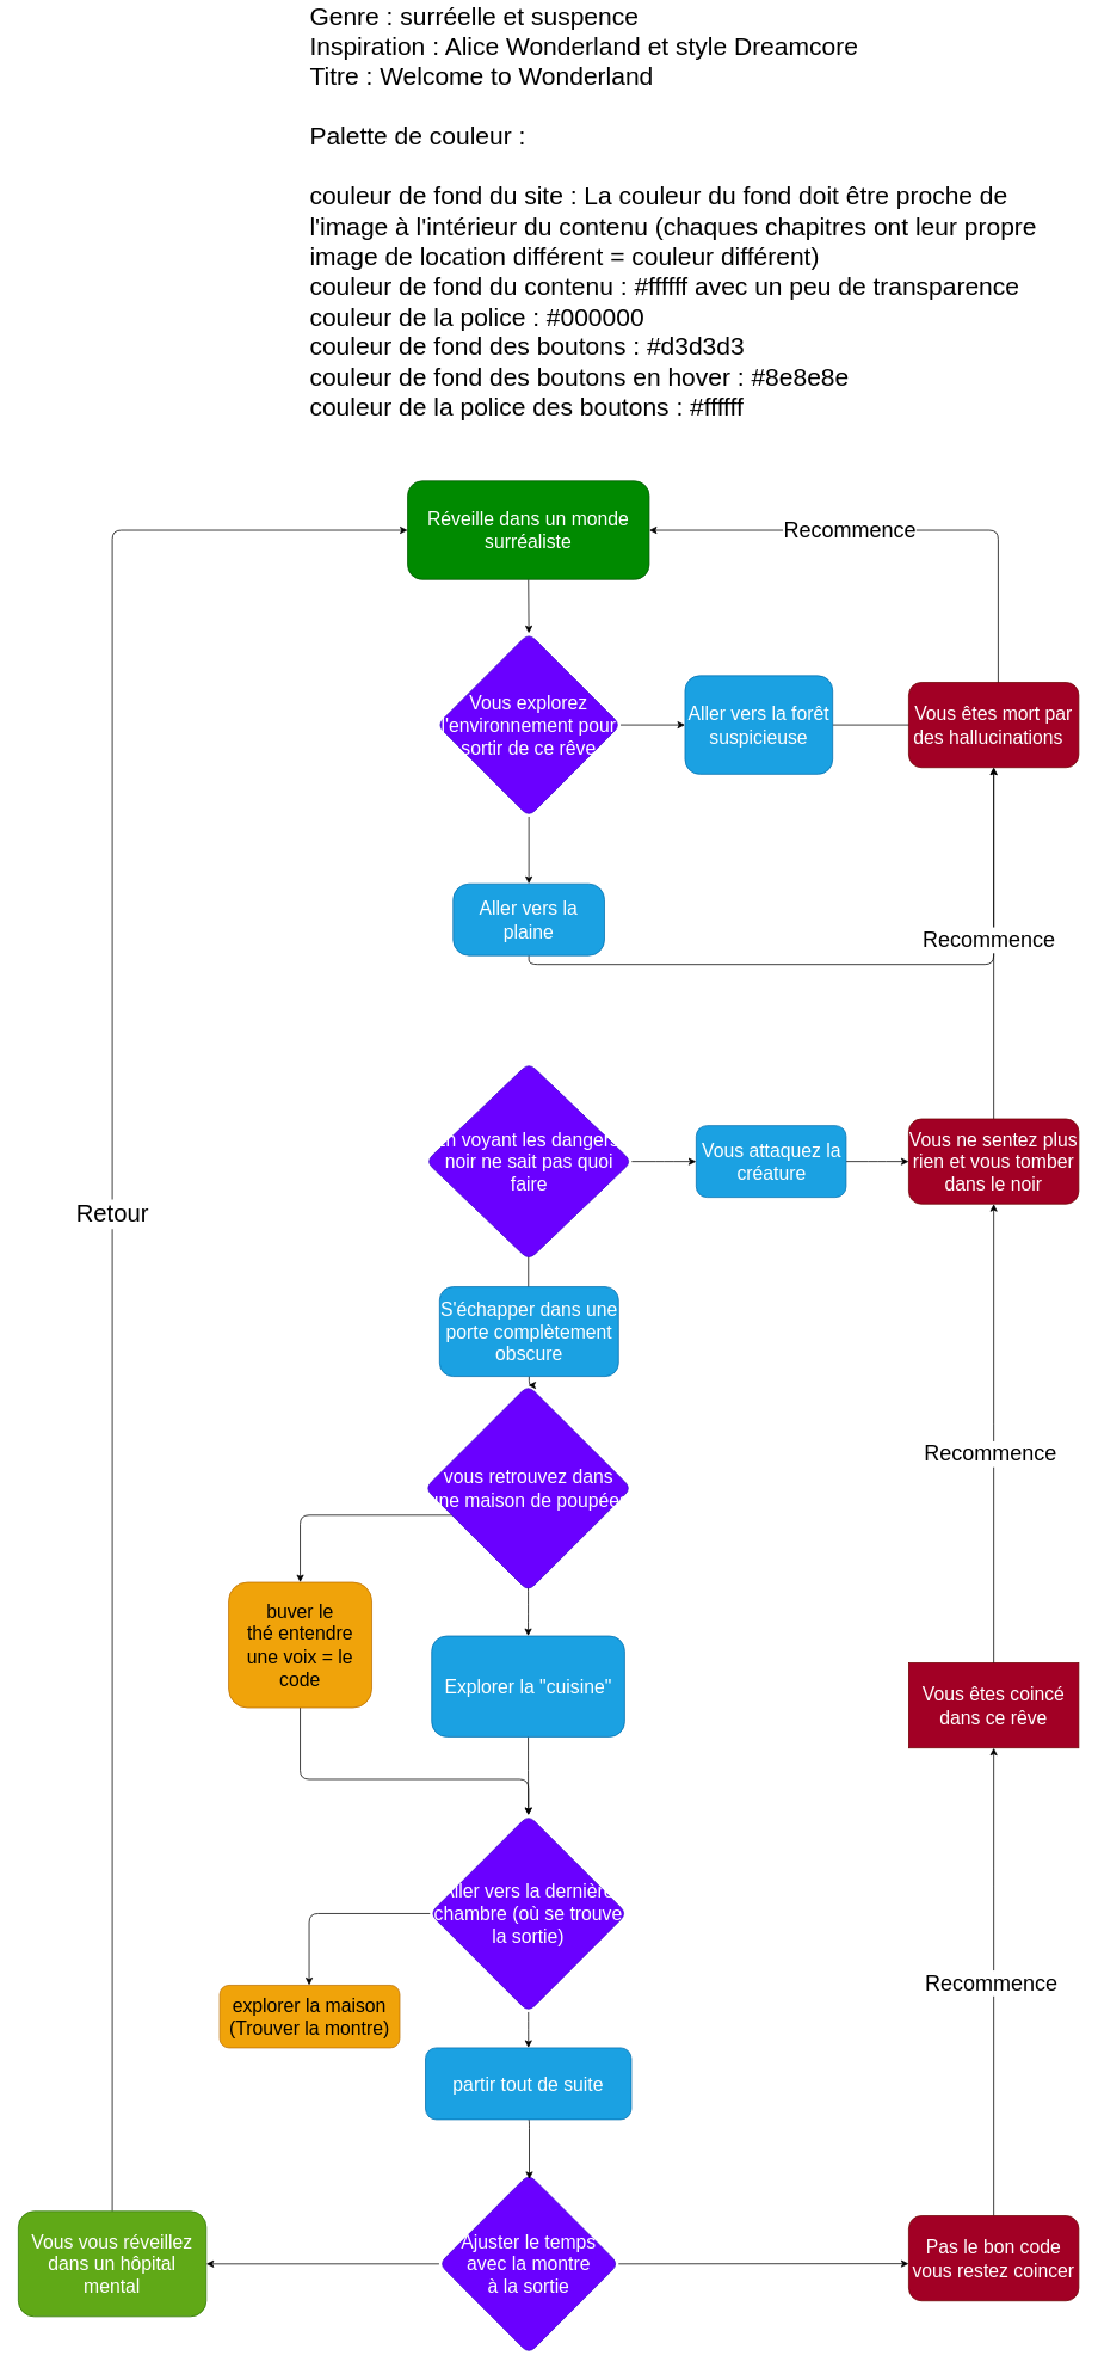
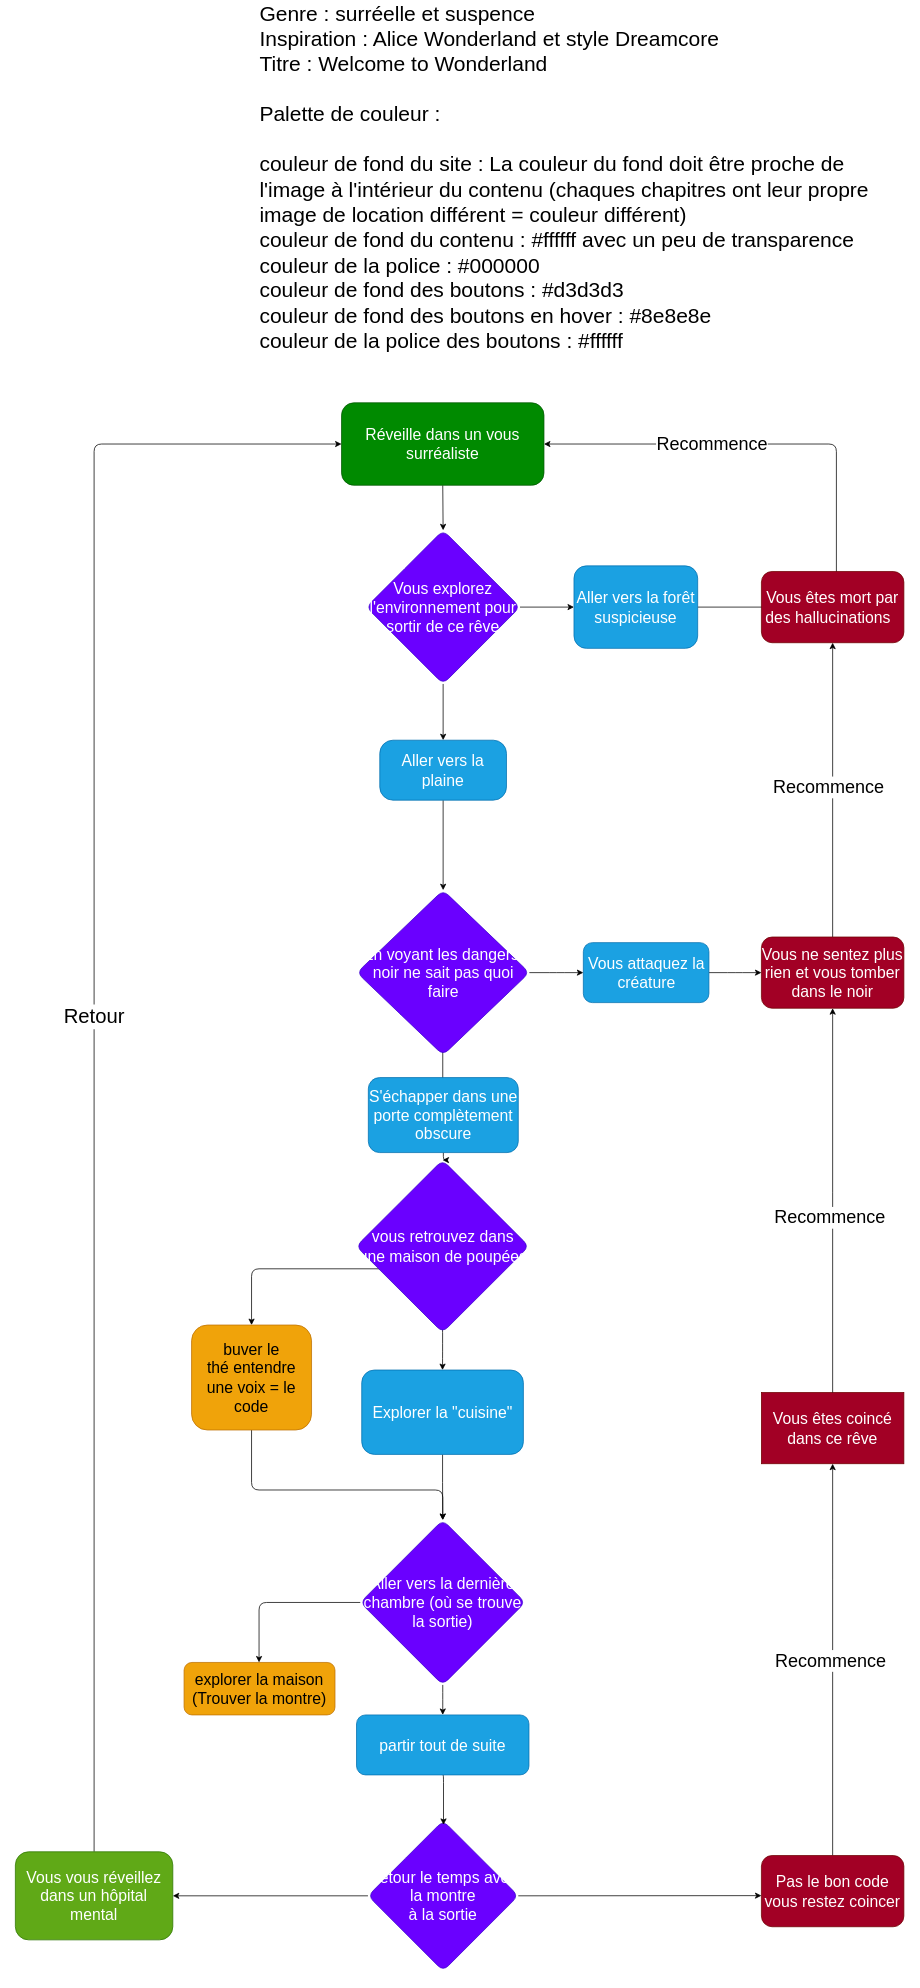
- <mxCell id="3" value="&lt;font style=&quot;font-size: 21px;&quot;&gt;Réveille dans un monde surréaliste&lt;/font&gt;" style="rounded=1;whiteSpace=wrap;html=1;fillColor=#008a00;fontColor=#ffffff;strokeColor=#005700;" parent="1" vertex="1"><mxGeometry x="455" y="490" width="270" height="110" as="geometry" /></mxCell>
+ <mxCell id="3" value="&lt;font style=&quot;font-size: 21px;&quot;&gt;Réveille dans un vous surréaliste&lt;/font&gt;" style="rounded=1;whiteSpace=wrap;html=1;fillColor=#008a00;fontColor=#ffffff;strokeColor=#005700;" parent="1" vertex="1"><mxGeometry x="455" y="490" width="270" height="110" as="geometry" /></mxCell>
- <mxCell id="7" style="html=1;fontSize=21;exitX=0.5;exitY=1;exitDx=0;exitDy=0;edgeStyle=orthogonalEdgeStyle;" parent="1" source="8" target="34" edge="1"><mxGeometry relative="1" as="geometry" /></mxCell>
+ <mxCell id="7" style="html=1;entryX=0.5;entryY=0;entryDx=0;entryDy=0;fontSize=21;exitX=0.5;exitY=1;exitDx=0;exitDy=0;edgeStyle=orthogonalEdgeStyle;" parent="1" source="8" target="17" edge="1"><mxGeometry relative="1" as="geometry" /></mxCell>
- <mxCell id="41" value="&lt;span style=&quot;font-size: 21px;&quot;&gt;Ajuster le temps avec la montre&lt;br&gt;à la sortie&lt;br&gt;&lt;/span&gt;" style="rhombus;whiteSpace=wrap;html=1;fillColor=#6a00ff;fontColor=#ffffff;strokeColor=#3700CC;rounded=1;" parent="1" vertex="1"><mxGeometry x="490.25" y="2381" width="200.5" height="200.5" as="geometry" /></mxCell>
+ <mxCell id="41" value="&lt;span style=&quot;font-size: 21px;&quot;&gt;Retour le temps avec la montre&lt;br&gt;à la sortie&lt;br&gt;&lt;/span&gt;" style="rhombus;whiteSpace=wrap;html=1;fillColor=#6a00ff;fontColor=#ffffff;strokeColor=#3700CC;rounded=1;" parent="1" vertex="1"><mxGeometry x="490.25" y="2381" width="200.5" height="200.5" as="geometry" /></mxCell>
